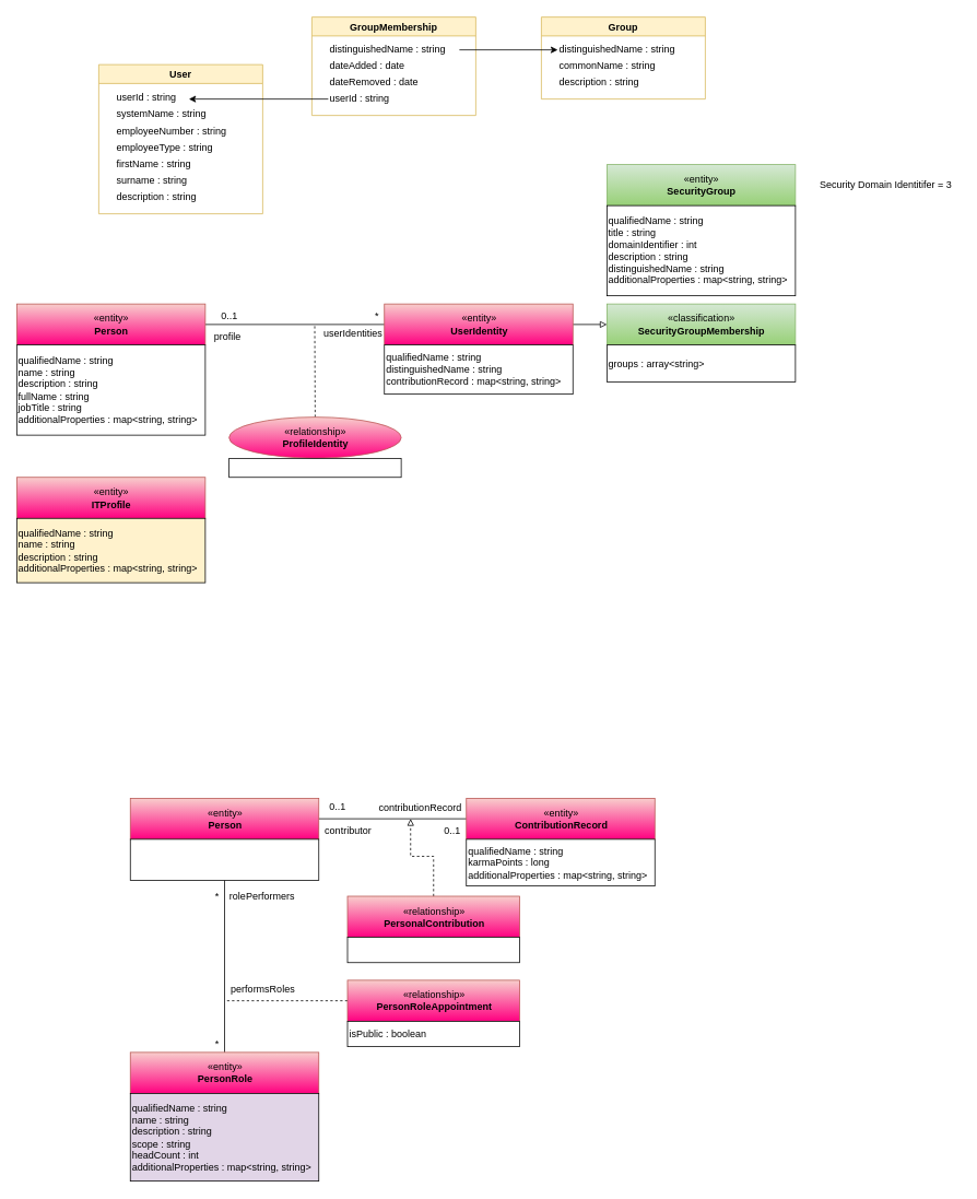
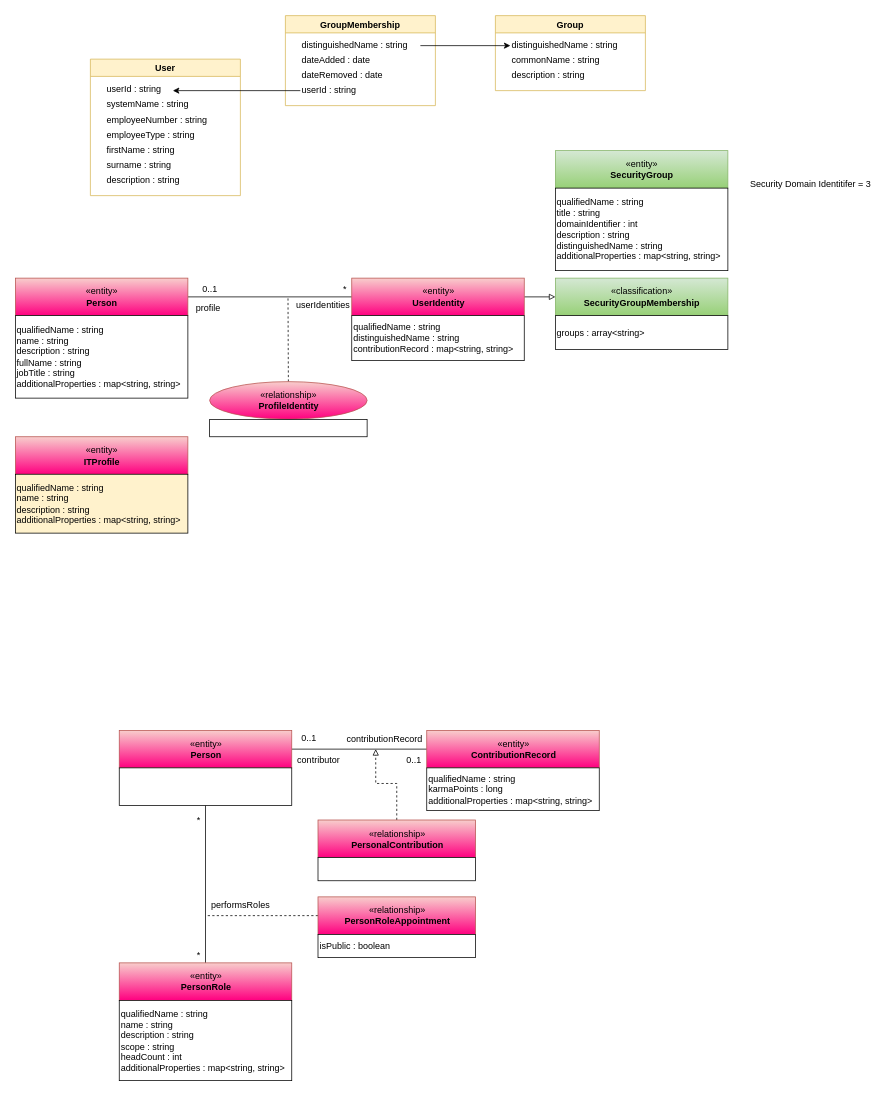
- <mxCell id="59" value="Security Domain Identitifer = 3" style="text;html=1;align=center;verticalAlign=middle;resizable=0;points=[];autosize=1;strokeColor=none;fillColor=none;" vertex="1" parent="1"><mxGeometry x="990" y="215" width="180" height="20" as="geometry" /></mxCell>
+ <mxCell id="59" value="Security Domain Identitifer = 3" style="text;html=1;align=center;verticalAlign=middle;resizable=0;points=[];autosize=1;strokeColor=none;fillColor=none;" vertex="1" parent="1"><mxGeometry x="990" y="235" width="180" height="20" as="geometry" /></mxCell>
- <mxCell id="44" value="rolePerformers" style="text;html=1;resizable=0;points=[];autosize=1;align=center;verticalAlign=top;spacingTop=-4;" vertex="1" parent="1"><mxGeometry x="273.5" y="1082.5" width="90" height="20" as="geometry" /></mxCell>
- <mxCell id="38" value="qualifiedName : string&lt;br&gt;name : string&lt;br&gt;description : string&lt;br&gt;scope : string&lt;br&gt;headCount : int&lt;br&gt;additionalProperties : map&amp;lt;string, string&amp;gt;" style="rounded=0;whiteSpace=wrap;html=1;align=left;fillColor=#e1d5e7;" vertex="1" parent="1"><mxGeometry x="158.5" y="1333" width="230" height="107" as="geometry" /></mxCell>
+ <mxCell id="38" value="qualifiedName : string&lt;br&gt;name : string&lt;br&gt;description : string&lt;br&gt;scope : string&lt;br&gt;headCount : int&lt;br&gt;additionalProperties : map&amp;lt;string, string&amp;gt;" style="rounded=0;whiteSpace=wrap;html=1;align=left;" vertex="1" parent="1"><mxGeometry x="158.5" y="1333" width="230" height="107" as="geometry" /></mxCell>
